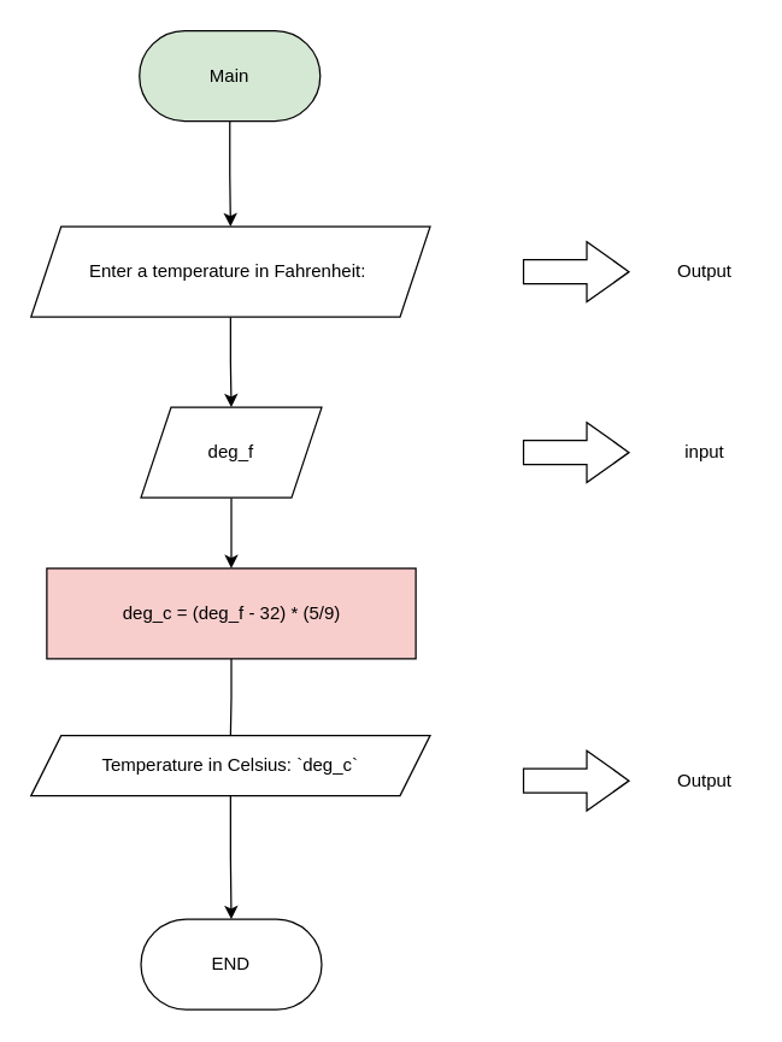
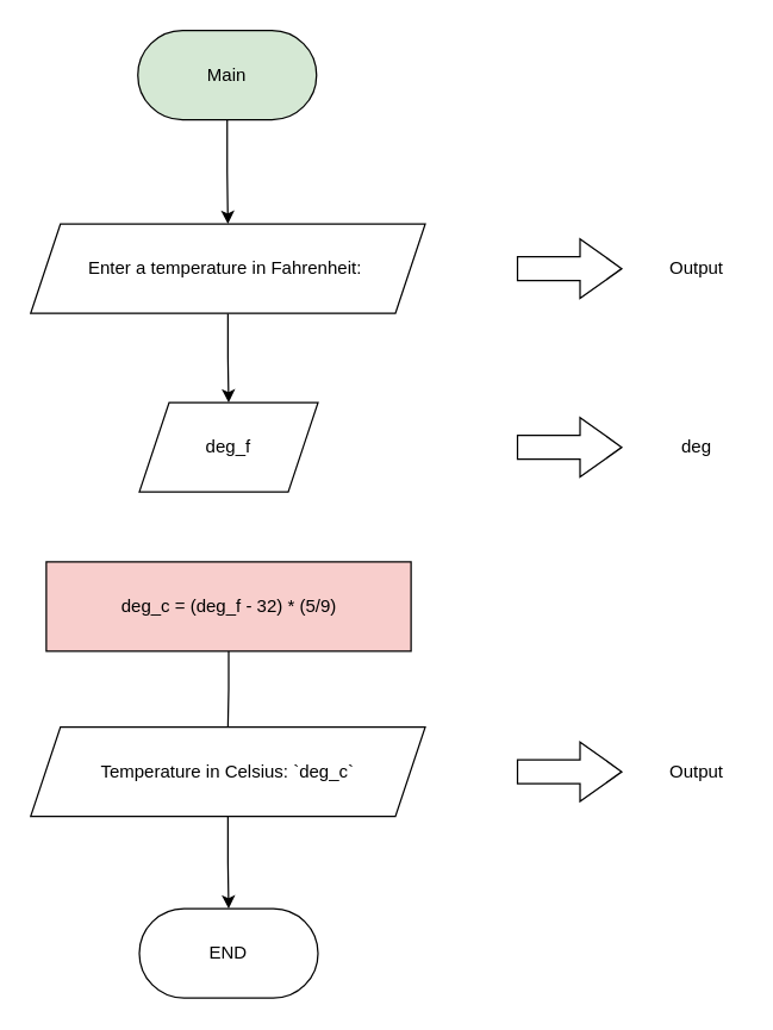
- <mxCell id="11" value="input" style="text;html=1;align=center;verticalAlign=middle;resizable=0;points=[];autosize=1;strokeColor=none;fillColor=none;" vertex="1" parent="1"><mxGeometry x="442" y="285" width="50" height="30" as="geometry" /></mxCell>
+ <mxCell id="11" value="deg" style="text;html=1;align=center;verticalAlign=middle;resizable=0;points=[];autosize=1;strokeColor=none;fillColor=none;" vertex="1" parent="1"><mxGeometry x="442" y="285" width="50" height="30" as="geometry" /></mxCell>
- <mxCell id="8" value="" style="edgeStyle=orthogonalEdgeStyle;rounded=0;orthogonalLoop=1;jettySize=auto;html=1;" edge="1" parent="1" source="9" target="13"><mxGeometry relative="1" as="geometry" /></mxCell>
- <mxCell id="15" value="Temperature in Celsius: `deg_c`" style="shape=parallelogram;perimeter=parallelogramPerimeter;whiteSpace=wrap;html=1;fixedSize=1;" vertex="1" parent="1"><mxGeometry x="20" y="488" width="265" height="40" as="geometry" /></mxCell>
+ <mxCell id="15" value="Temperature in Celsius: `deg_c`" style="shape=parallelogram;perimeter=parallelogramPerimeter;whiteSpace=wrap;html=1;fixedSize=1;" vertex="1" parent="1"><mxGeometry x="20" y="488" width="265" height="60" as="geometry" /></mxCell>
